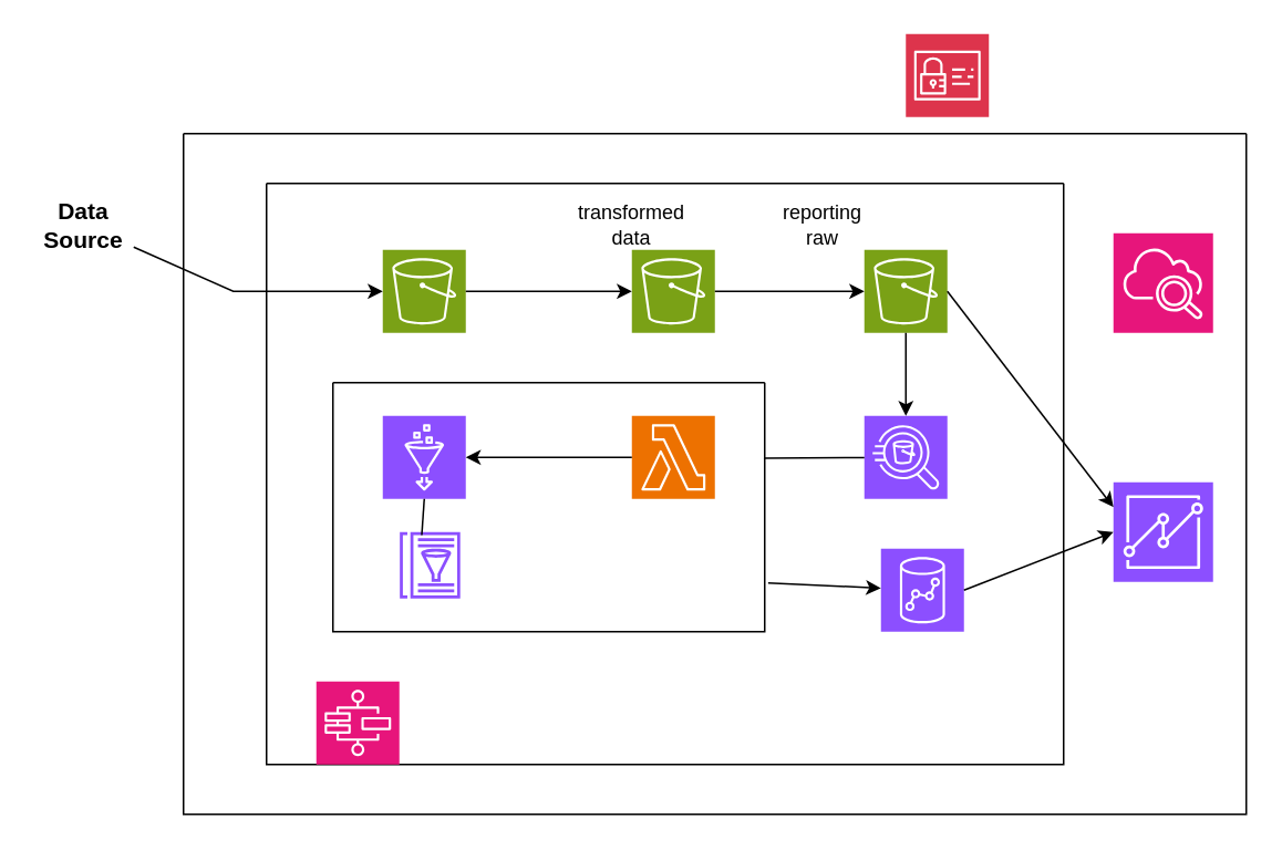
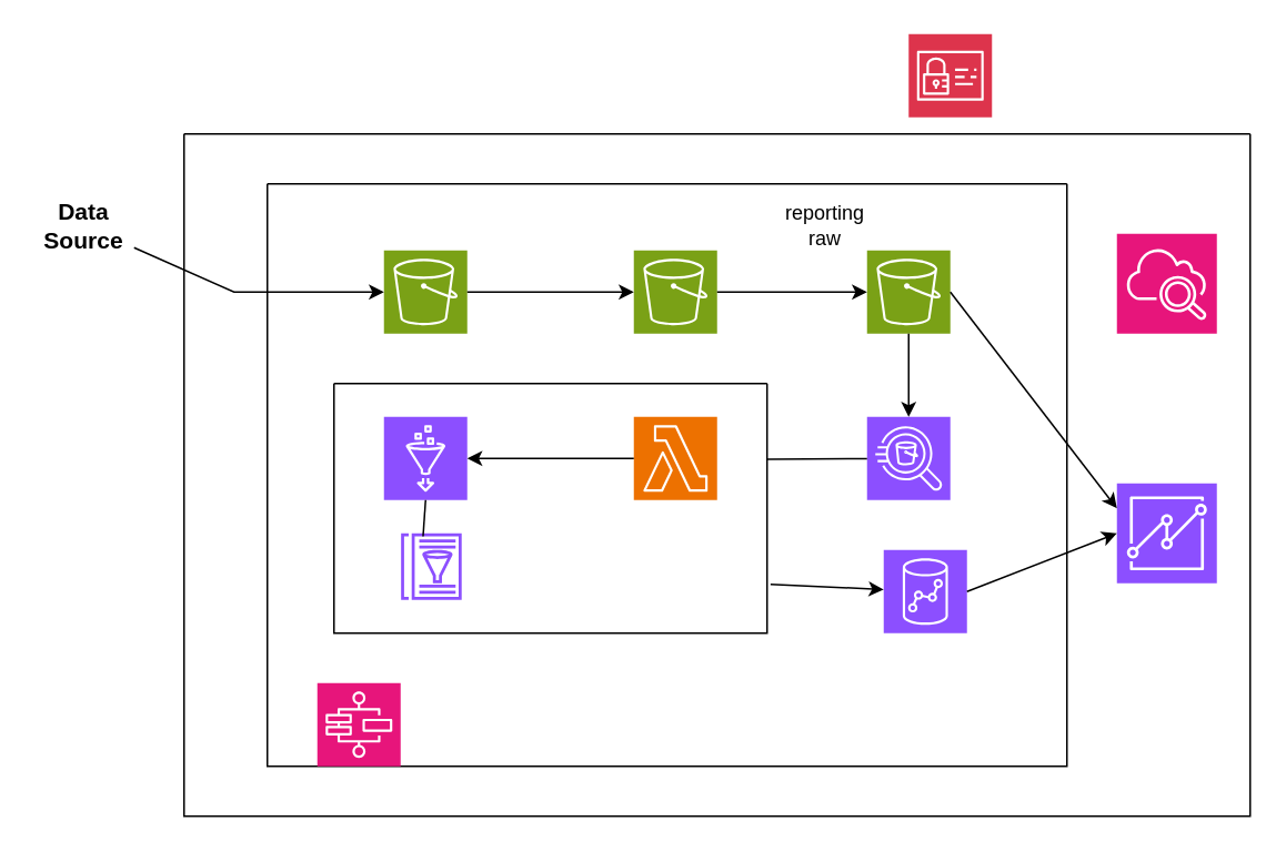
- <mxCell id="5" value="transformed data" style="text;html=1;align=center;verticalAlign=middle;whiteSpace=wrap;rounded=0;" vertex="1" parent="4"><mxGeometry x="240" y="40" width="60" height="30" as="geometry" /></mxCell>
